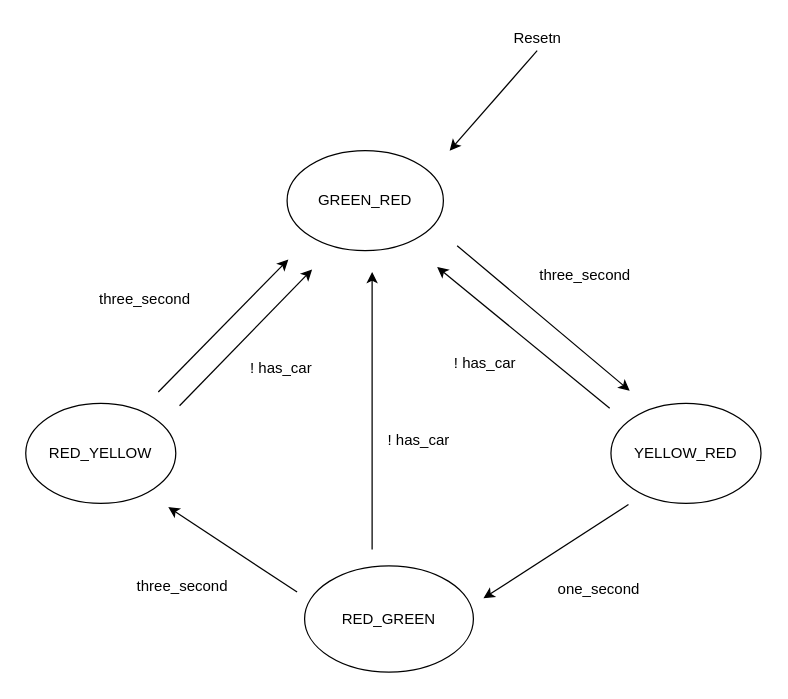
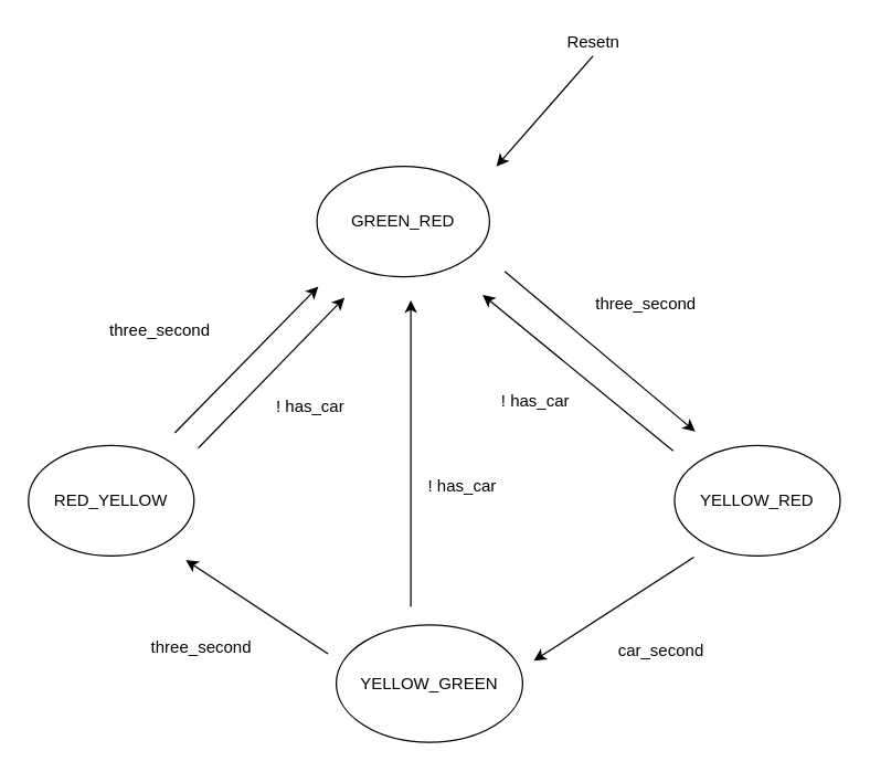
- <mxCell id="10" value="one_second" style="text;html=1;align=center;verticalAlign=middle;resizable=0;points=[];autosize=1;fontColor=#000000;" parent="1" vertex="1"><mxGeometry x="440" y="462" width="75" height="18" as="geometry" /></mxCell>
+ <mxCell id="10" value="car_second" style="text;html=1;align=center;verticalAlign=middle;resizable=0;points=[];autosize=1;fontColor=#000000;" parent="1" vertex="1"><mxGeometry x="440" y="462" width="75" height="18" as="geometry" /></mxCell>
- <mxCell id="8" value="RED_GREEN" style="ellipse;whiteSpace=wrap;html=1;strokeColor=#000000;fillColor=none;fontColor=#000000;" parent="1" vertex="1"><mxGeometry x="243" y="452" width="135" height="85" as="geometry" /></mxCell>
+ <mxCell id="8" value="YELLOW_GREEN" style="ellipse;whiteSpace=wrap;html=1;strokeColor=#000000;fillColor=none;fontColor=#000000;" parent="1" vertex="1"><mxGeometry x="243" y="452" width="135" height="85" as="geometry" /></mxCell>
